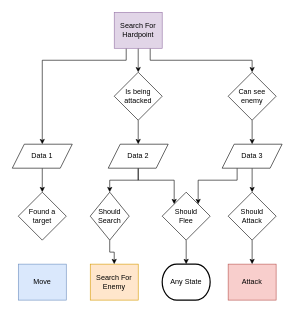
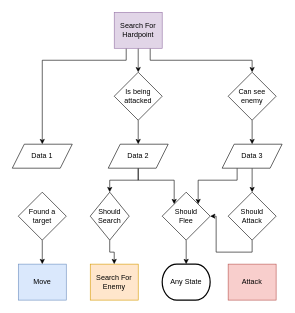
- <mxCell id="11" style="edgeStyle=orthogonalEdgeStyle;rounded=0;orthogonalLoop=1;jettySize=auto;html=1;exitX=0.5;exitY=1;exitDx=0;exitDy=0;" parent="1" source="12" target="10" edge="1"><mxGeometry relative="1" as="geometry" /></mxCell>
+ <mxCell id="9" style="edgeStyle=orthogonalEdgeStyle;rounded=0;orthogonalLoop=1;jettySize=auto;html=1;exitX=0.5;exitY=1;exitDx=0;exitDy=0;" parent="1" source="10" target="2" edge="1"><mxGeometry relative="1" as="geometry" /></mxCell>
- <mxCell id="13" style="edgeStyle=orthogonalEdgeStyle;rounded=0;orthogonalLoop=1;jettySize=auto;html=1;exitX=0.5;exitY=1;exitDx=0;exitDy=0;entryX=0.5;entryY=0;entryDx=0;entryDy=0;" parent="1" source="14" target="7" edge="1"><mxGeometry relative="1" as="geometry" /></mxCell>
+ <mxCell id="13" style="edgeStyle=orthogonalEdgeStyle;rounded=0;orthogonalLoop=1;jettySize=auto;html=1;exitX=0.5;exitY=1;exitDx=0;exitDy=0;" parent="1" source="14" target="26" edge="1"><mxGeometry relative="1" as="geometry" /></mxCell>
